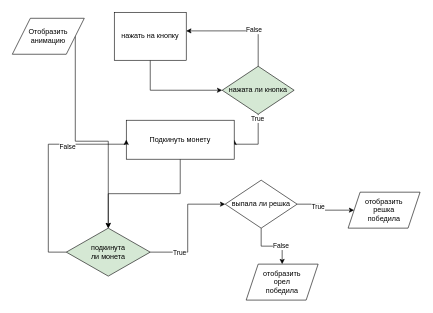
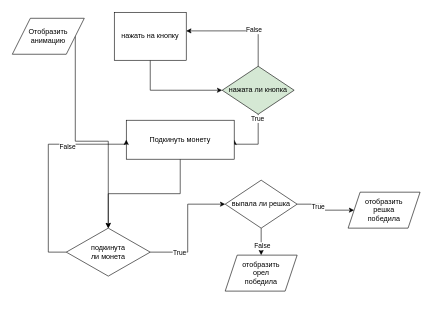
- <mxCell id="22" value="&lt;div&gt;подкинута &lt;br&gt;&lt;/div&gt;&lt;div&gt;ли монета&lt;br&gt;&lt;/div&gt;" style="rhombus;whiteSpace=wrap;html=1;rounded=0;fillColor=#d5e8d4;" vertex="1" parent="1"><mxGeometry x="110" y="380" width="140" height="80" as="geometry" /></mxCell>
+ <mxCell id="22" value="&lt;div&gt;подкинута &lt;br&gt;&lt;/div&gt;&lt;div&gt;ли монета&lt;br&gt;&lt;/div&gt;" style="rhombus;whiteSpace=wrap;html=1;rounded=0;" vertex="1" parent="1"><mxGeometry x="110" y="380" width="140" height="80" as="geometry" /></mxCell>
- <mxCell id="24" value="&lt;div&gt;отобразить&lt;/div&gt;&lt;div&gt;орел&lt;br&gt;&lt;/div&gt;&lt;div&gt;победила&lt;br&gt;&lt;/div&gt;" style="shape=parallelogram;perimeter=parallelogramPerimeter;whiteSpace=wrap;html=1;fixedSize=1;" vertex="1" parent="1"><mxGeometry x="410" y="440" width="120" height="60" as="geometry" /></mxCell>
+ <mxCell id="24" value="&lt;div&gt;отобразить&lt;/div&gt;&lt;div&gt;орел&lt;br&gt;&lt;/div&gt;&lt;div&gt;победила&lt;br&gt;&lt;/div&gt;" style="shape=parallelogram;perimeter=parallelogramPerimeter;whiteSpace=wrap;html=1;fixedSize=1;" vertex="1" parent="1"><mxGeometry x="375" y="425" width="120" height="60" as="geometry" /></mxCell>
